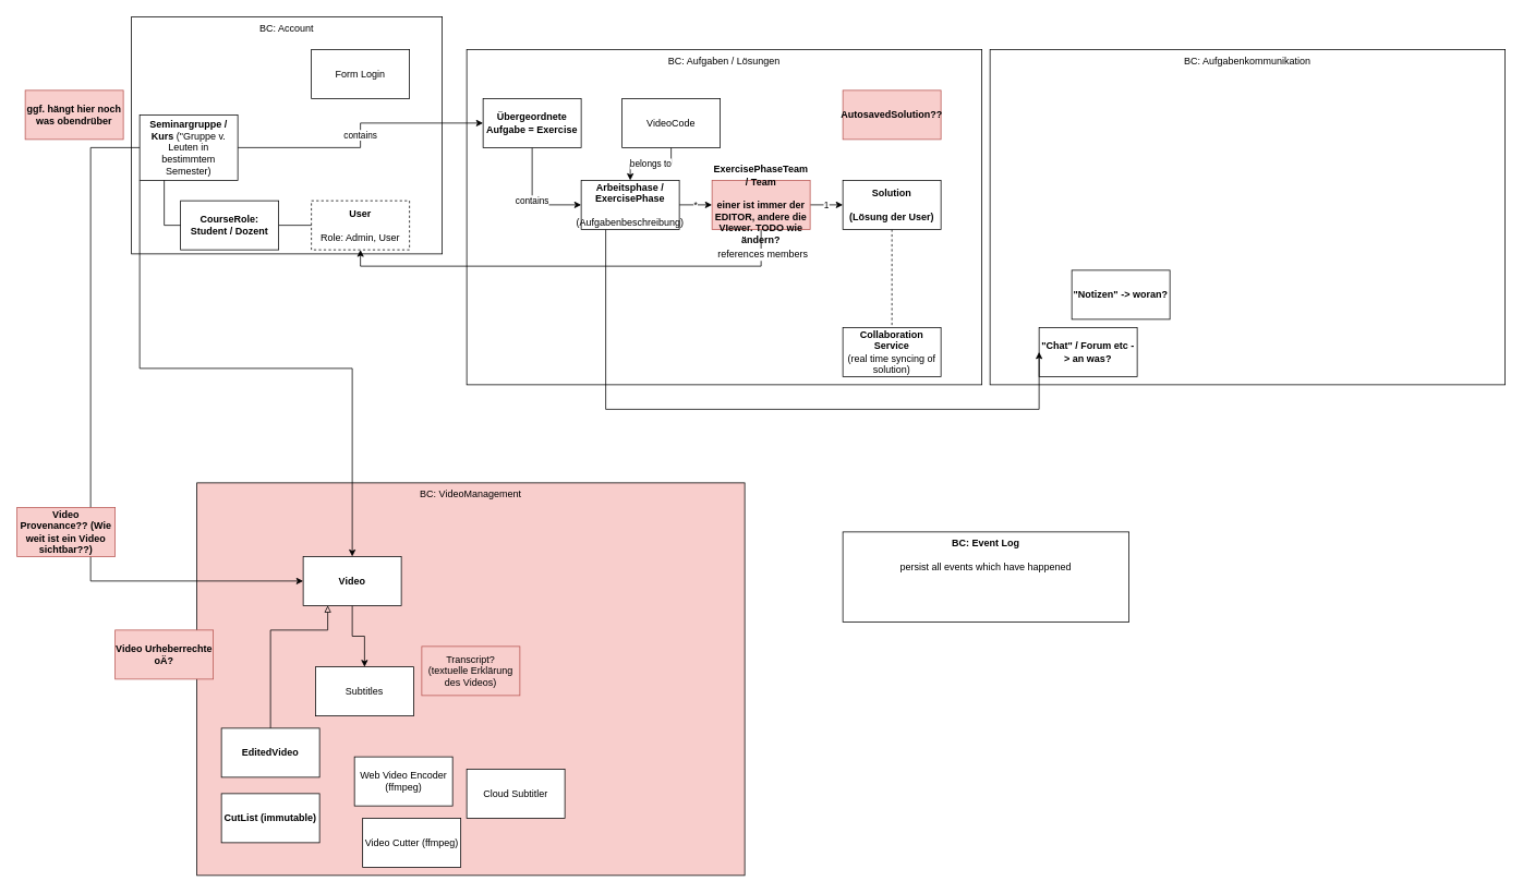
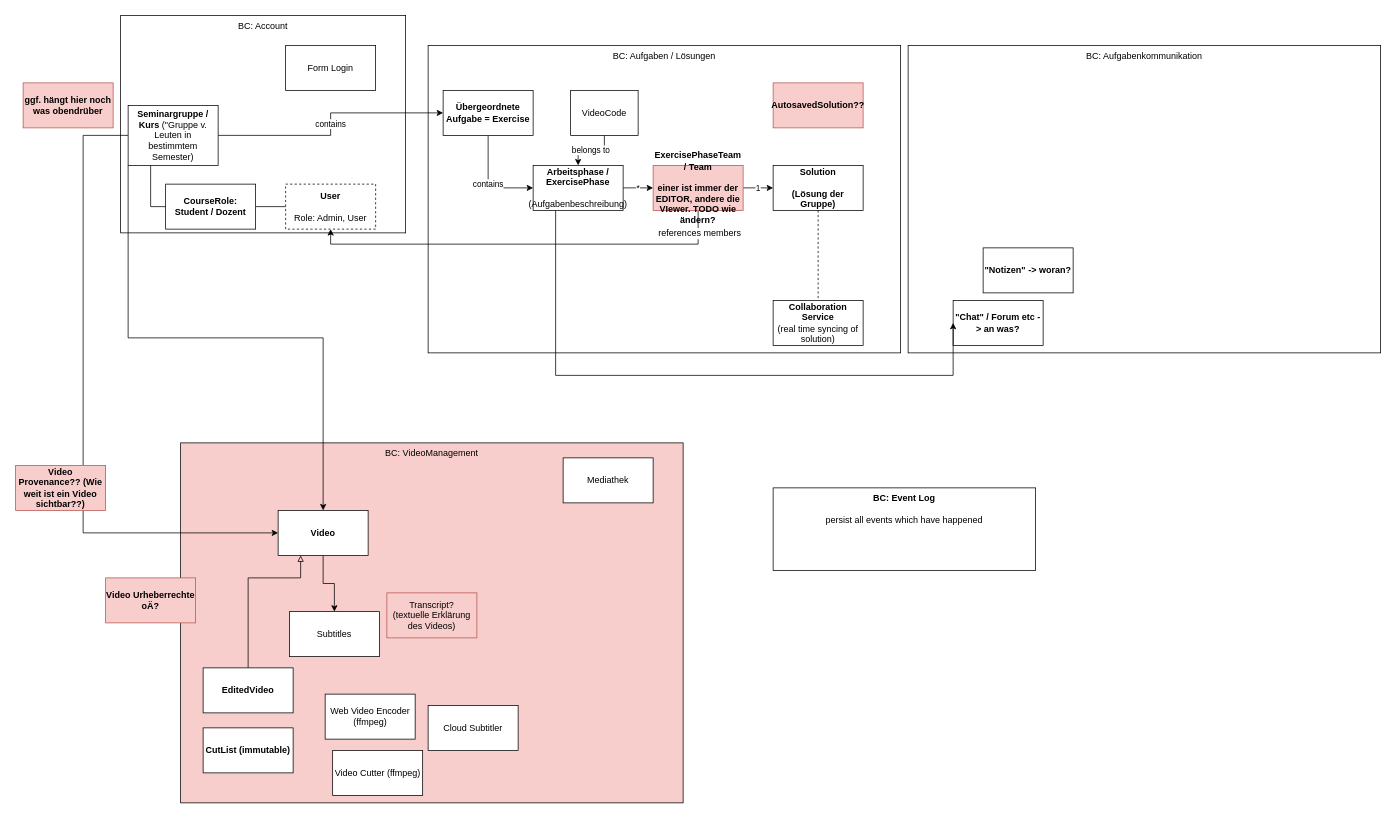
- <mxCell id="46" value="VideoCode" style="rounded=0;whiteSpace=wrap;html=1;" vertex="1" parent="1"><mxGeometry x="760" y="120" width="120" height="60" as="geometry" /></mxCell>
+ <mxCell id="46" value="VideoCode" style="rounded=0;whiteSpace=wrap;html=1;" vertex="1" parent="1"><mxGeometry x="760" y="120" width="90" height="60" as="geometry" /></mxCell>
- <mxCell id="19" value="Solution&lt;br&gt;&lt;br&gt;(Lösung der User)" style="rounded=0;whiteSpace=wrap;html=1;fontStyle=1" parent="1" vertex="1"><mxGeometry x="1030" y="220" width="120" height="60" as="geometry" /></mxCell>
+ <mxCell id="19" value="Solution&lt;br&gt;&lt;br&gt;(Lösung der Gruppe)" style="rounded=0;whiteSpace=wrap;html=1;fontStyle=1" parent="1" vertex="1"><mxGeometry x="1030" y="220" width="120" height="60" as="geometry" /></mxCell>
+ <mxCell id="42" value="Mediathek" style="rounded=0;whiteSpace=wrap;html=1;fontStyle=0" parent="1" vertex="1"><mxGeometry x="750" y="610" width="120" height="60" as="geometry" /></mxCell>
